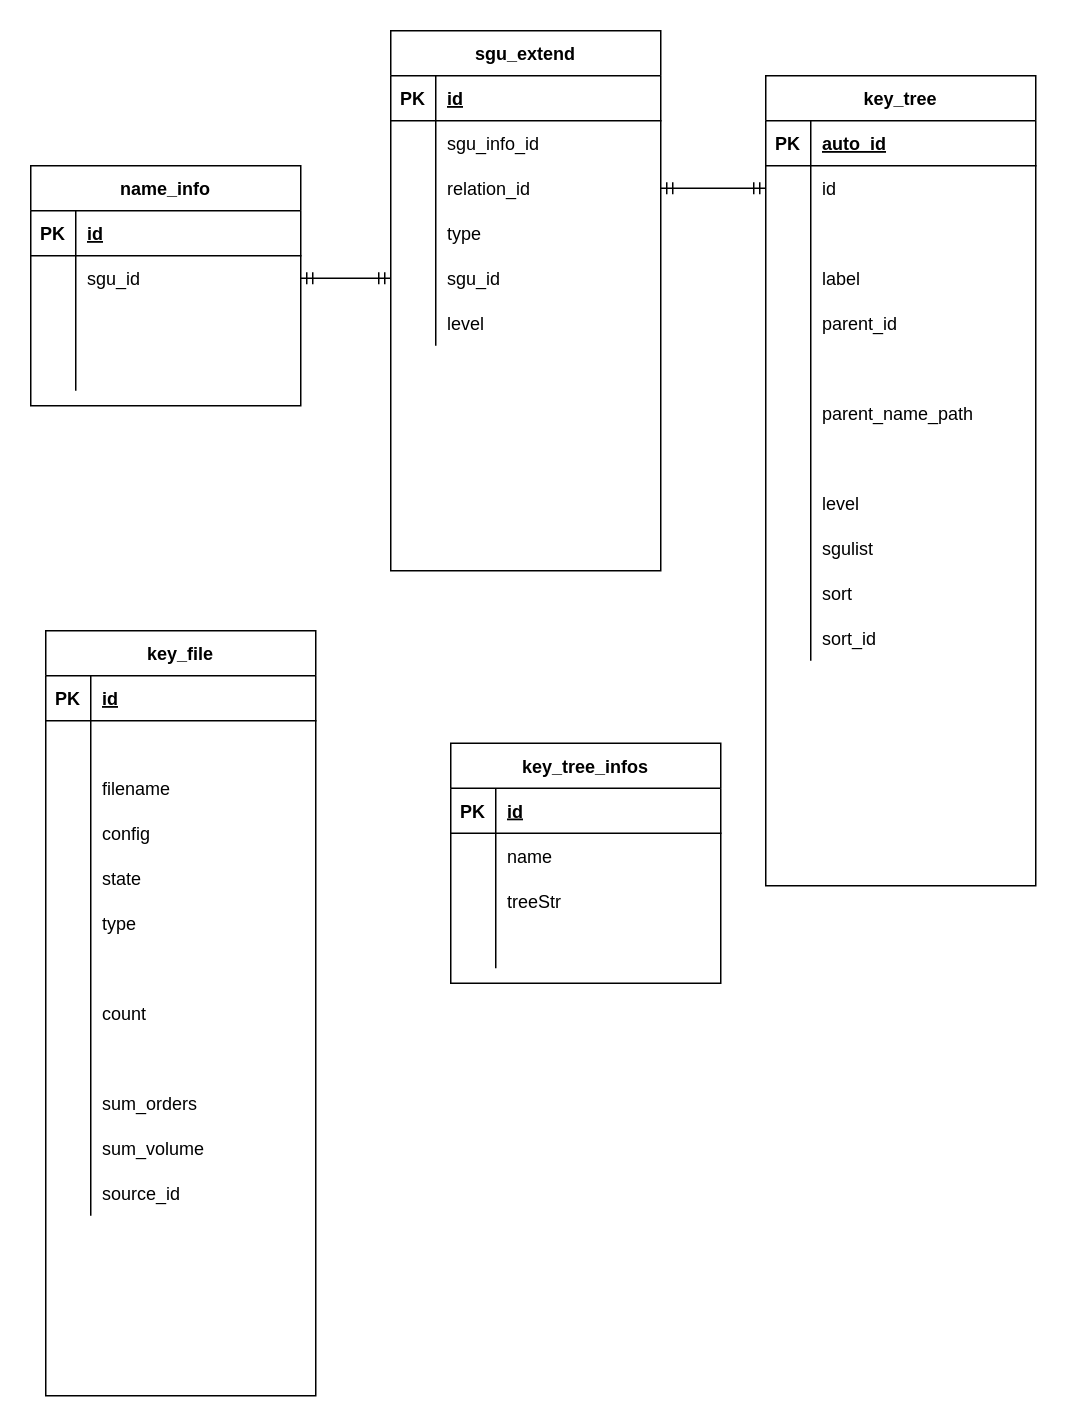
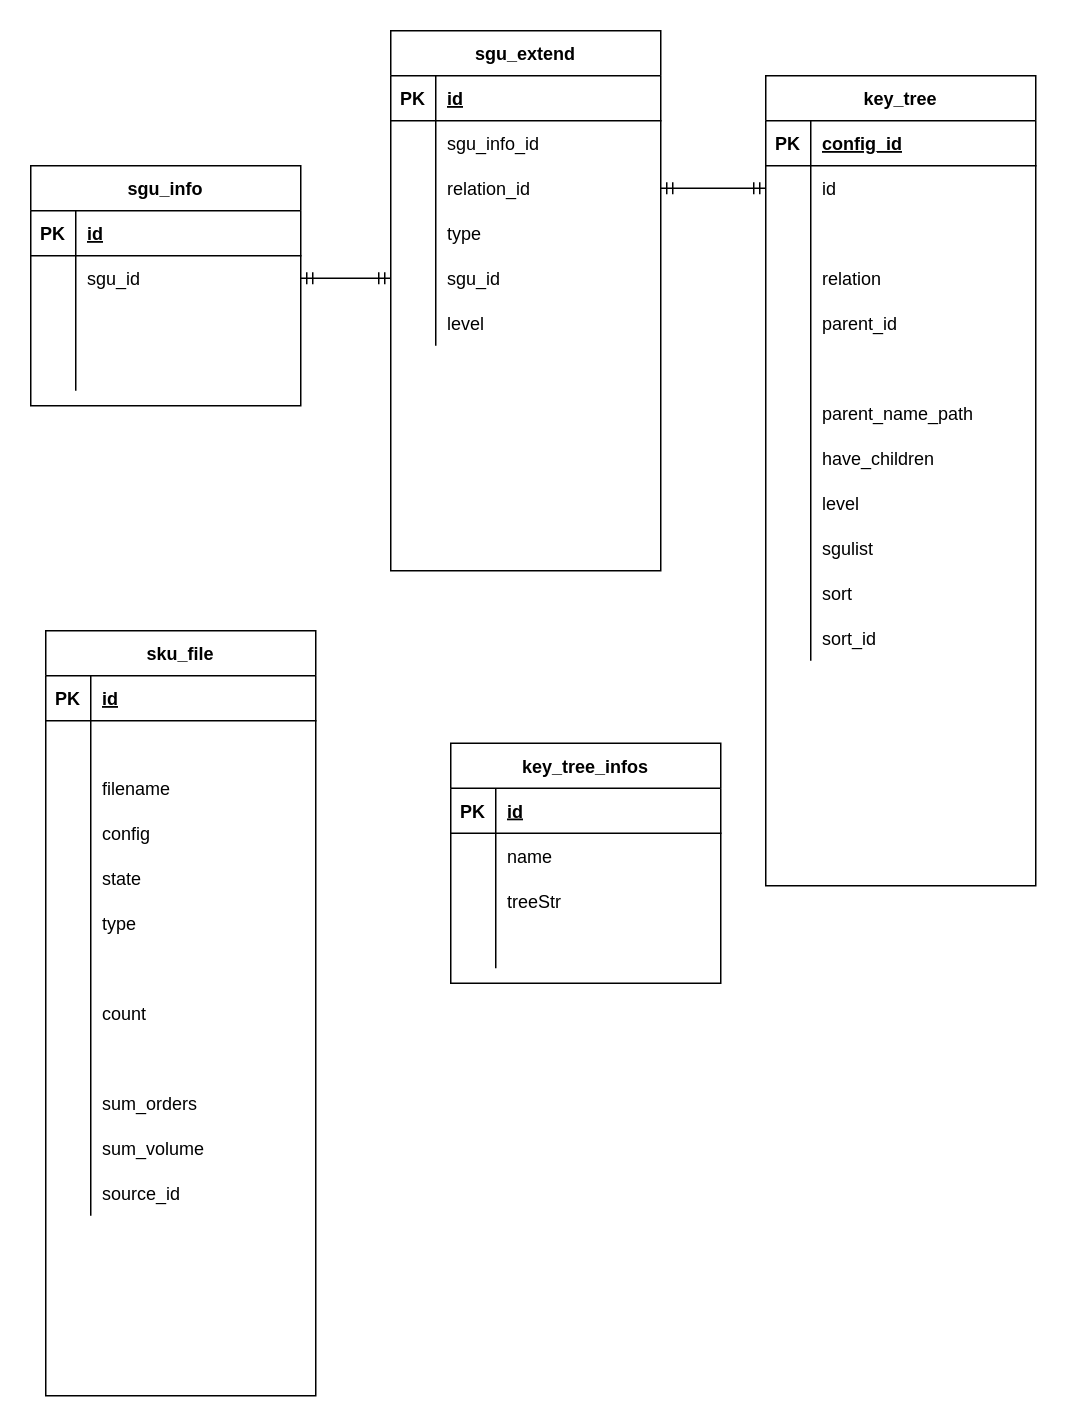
- <mxCell id="40" value="auto_id" style="shape=partialRectangle;connectable=0;fillColor=none;top=0;left=0;bottom=0;right=0;align=left;spacingLeft=6;fontStyle=5;overflow=hidden;" parent="38" vertex="1"><mxGeometry x="30" width="150" height="30" as="geometry" /></mxCell>
+ <mxCell id="40" value="config_id" style="shape=partialRectangle;connectable=0;fillColor=none;top=0;left=0;bottom=0;right=0;align=left;spacingLeft=6;fontStyle=5;overflow=hidden;" parent="38" vertex="1"><mxGeometry x="30" width="150" height="30" as="geometry" /></mxCell>
- <mxCell id="3" value="name_info" style="shape=table;startSize=30;container=1;collapsible=1;childLayout=tableLayout;fixedRows=1;rowLines=0;fontStyle=1;align=center;resizeLast=1;" parent="1" vertex="1"><mxGeometry x="20" y="110" width="180" height="160" as="geometry"><mxRectangle x="30" y="80" width="80" height="30" as="alternateBounds" /></mxGeometry></mxCell>
+ <mxCell id="3" value="sgu_info" style="shape=table;startSize=30;container=1;collapsible=1;childLayout=tableLayout;fixedRows=1;rowLines=0;fontStyle=1;align=center;resizeLast=1;" parent="1" vertex="1"><mxGeometry x="20" y="110" width="180" height="160" as="geometry"><mxRectangle x="30" y="80" width="80" height="30" as="alternateBounds" /></mxGeometry></mxCell>
- <mxCell id="48" value="label" style="shape=partialRectangle;connectable=0;fillColor=none;top=0;left=0;bottom=0;right=0;align=left;spacingLeft=6;overflow=hidden;" parent="46" vertex="1"><mxGeometry x="30" width="150" height="30" as="geometry" /></mxCell>
+ <mxCell id="48" value="relation" style="shape=partialRectangle;connectable=0;fillColor=none;top=0;left=0;bottom=0;right=0;align=left;spacingLeft=6;overflow=hidden;" parent="46" vertex="1"><mxGeometry x="30" width="150" height="30" as="geometry" /></mxCell>
+ <mxCell id="59" value="have_children" style="shape=partialRectangle;connectable=0;fillColor=none;top=0;left=0;bottom=0;right=0;align=left;spacingLeft=6;overflow=hidden;" parent="57" vertex="1"><mxGeometry x="30" width="150" height="30" as="geometry" /></mxCell>
- <mxCell id="87" value="key_file" style="shape=table;startSize=30;container=1;collapsible=1;childLayout=tableLayout;fixedRows=1;rowLines=0;fontStyle=1;align=center;resizeLast=1;fillColor=none;" parent="1" vertex="1"><mxGeometry x="30" y="420" width="180" height="510" as="geometry"><mxRectangle x="570" y="75" width="60" height="30" as="alternateBounds" /></mxGeometry></mxCell>
+ <mxCell id="87" value="sku_file" style="shape=table;startSize=30;container=1;collapsible=1;childLayout=tableLayout;fixedRows=1;rowLines=0;fontStyle=1;align=center;resizeLast=1;fillColor=none;" parent="1" vertex="1"><mxGeometry x="30" y="420" width="180" height="510" as="geometry"><mxRectangle x="570" y="75" width="60" height="30" as="alternateBounds" /></mxGeometry></mxCell>
